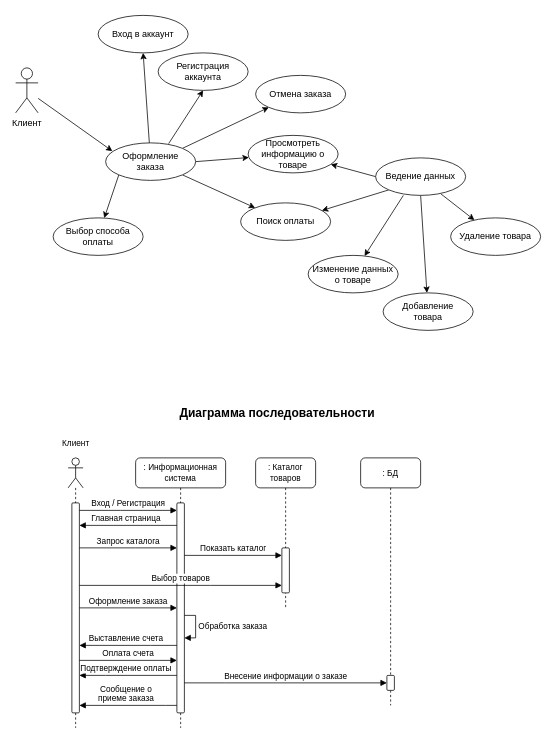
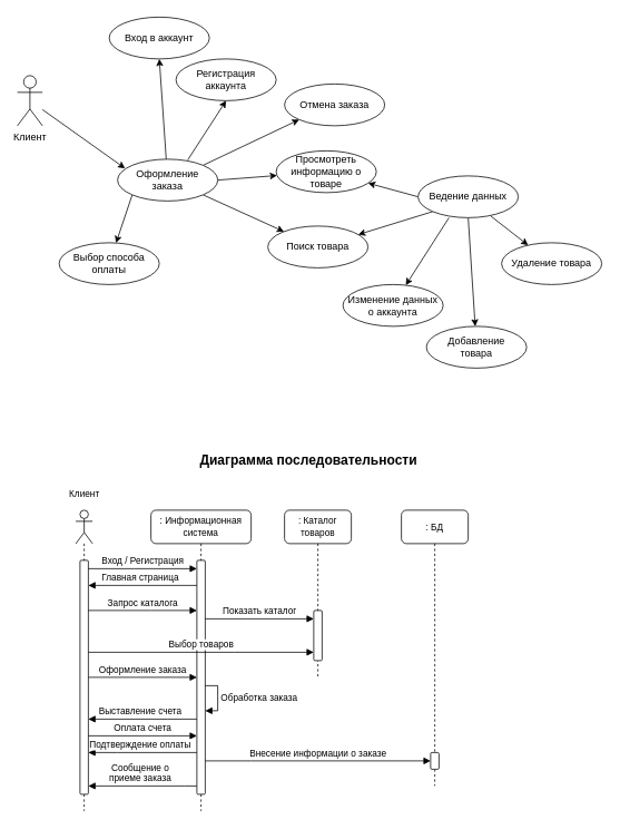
- <mxCell id="11" value="Поиск оплаты" style="ellipse;whiteSpace=wrap;html=1;rounded=1;" vertex="1" parent="1"><mxGeometry x="320" y="270" width="120" height="50" as="geometry" /></mxCell>
+ <mxCell id="11" value="Поиск товара" style="ellipse;whiteSpace=wrap;html=1;rounded=1;" vertex="1" parent="1"><mxGeometry x="320" y="270" width="120" height="50" as="geometry" /></mxCell>
- <mxCell id="13" value="Изменение данных&lt;br&gt;о товаре" style="ellipse;whiteSpace=wrap;html=1;rounded=1;" vertex="1" parent="1"><mxGeometry x="410" y="340" width="120" height="50" as="geometry" /></mxCell>
+ <mxCell id="13" value="Изменение данных&lt;br&gt;о аккаунта" style="ellipse;whiteSpace=wrap;html=1;rounded=1;" vertex="1" parent="1"><mxGeometry x="410" y="340" width="120" height="50" as="geometry" /></mxCell>
